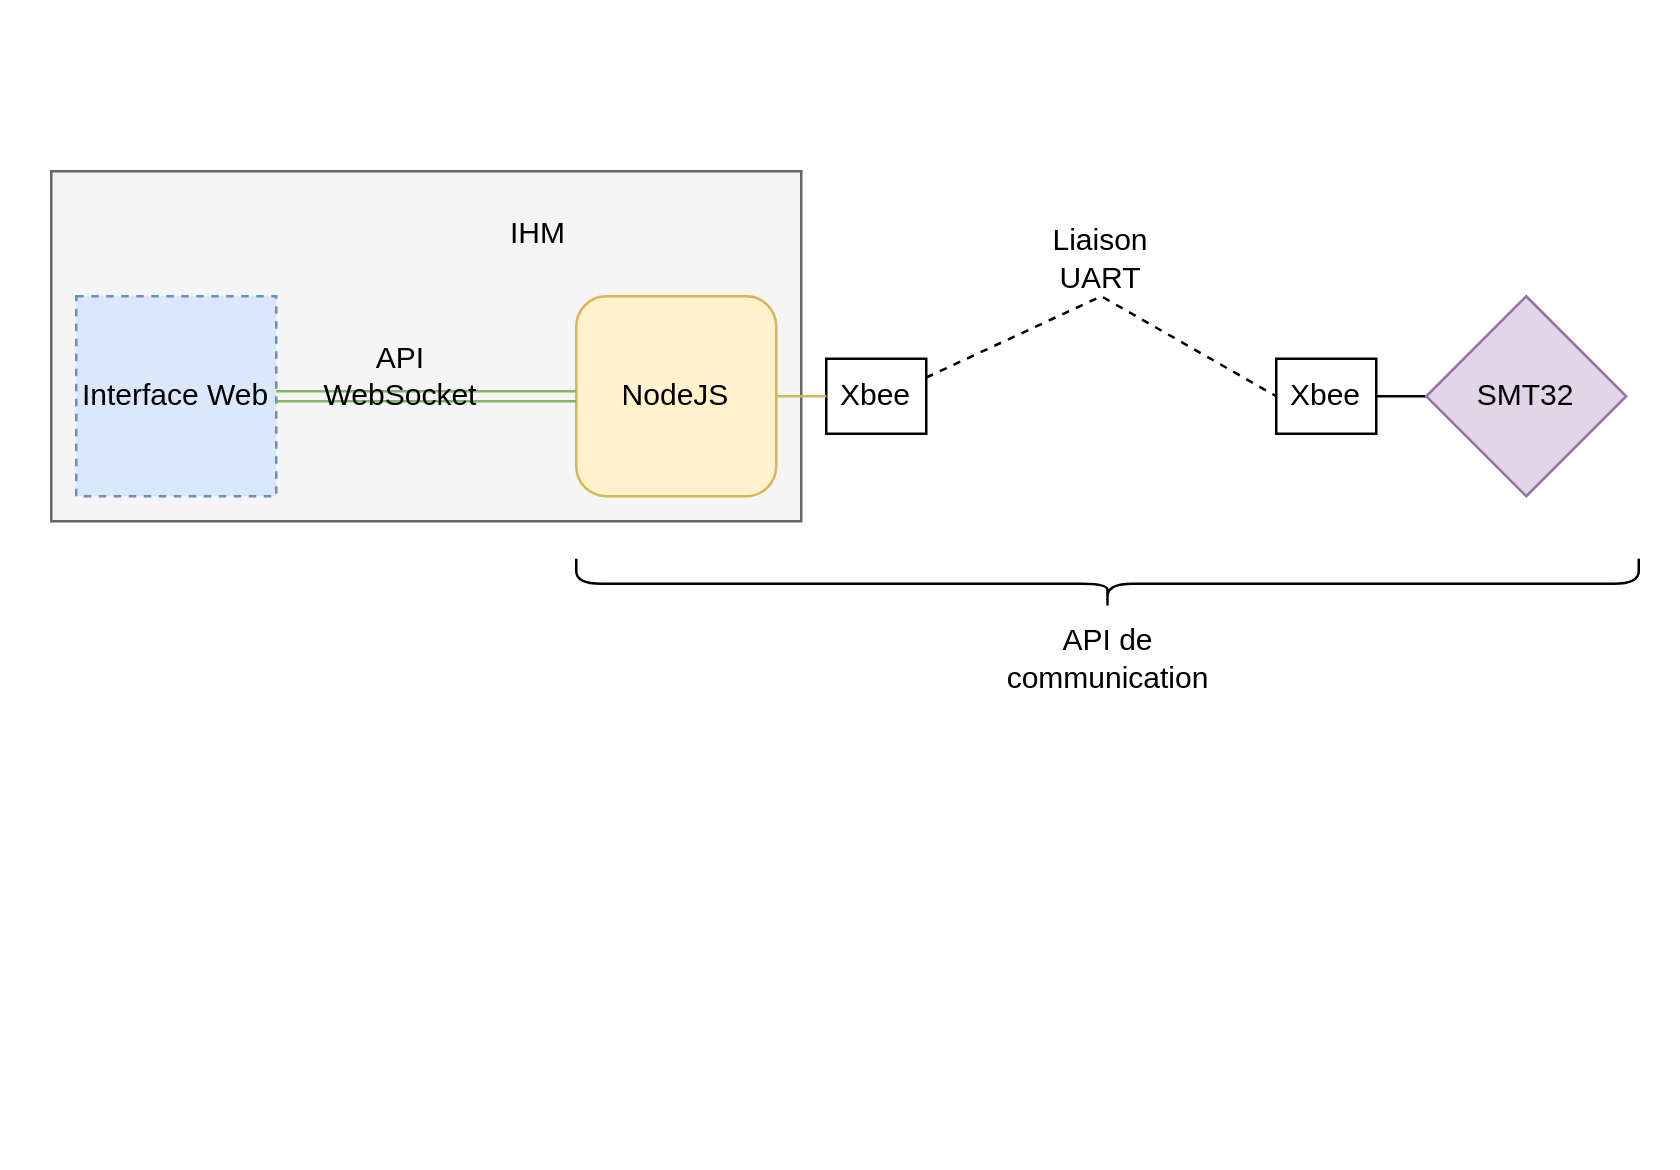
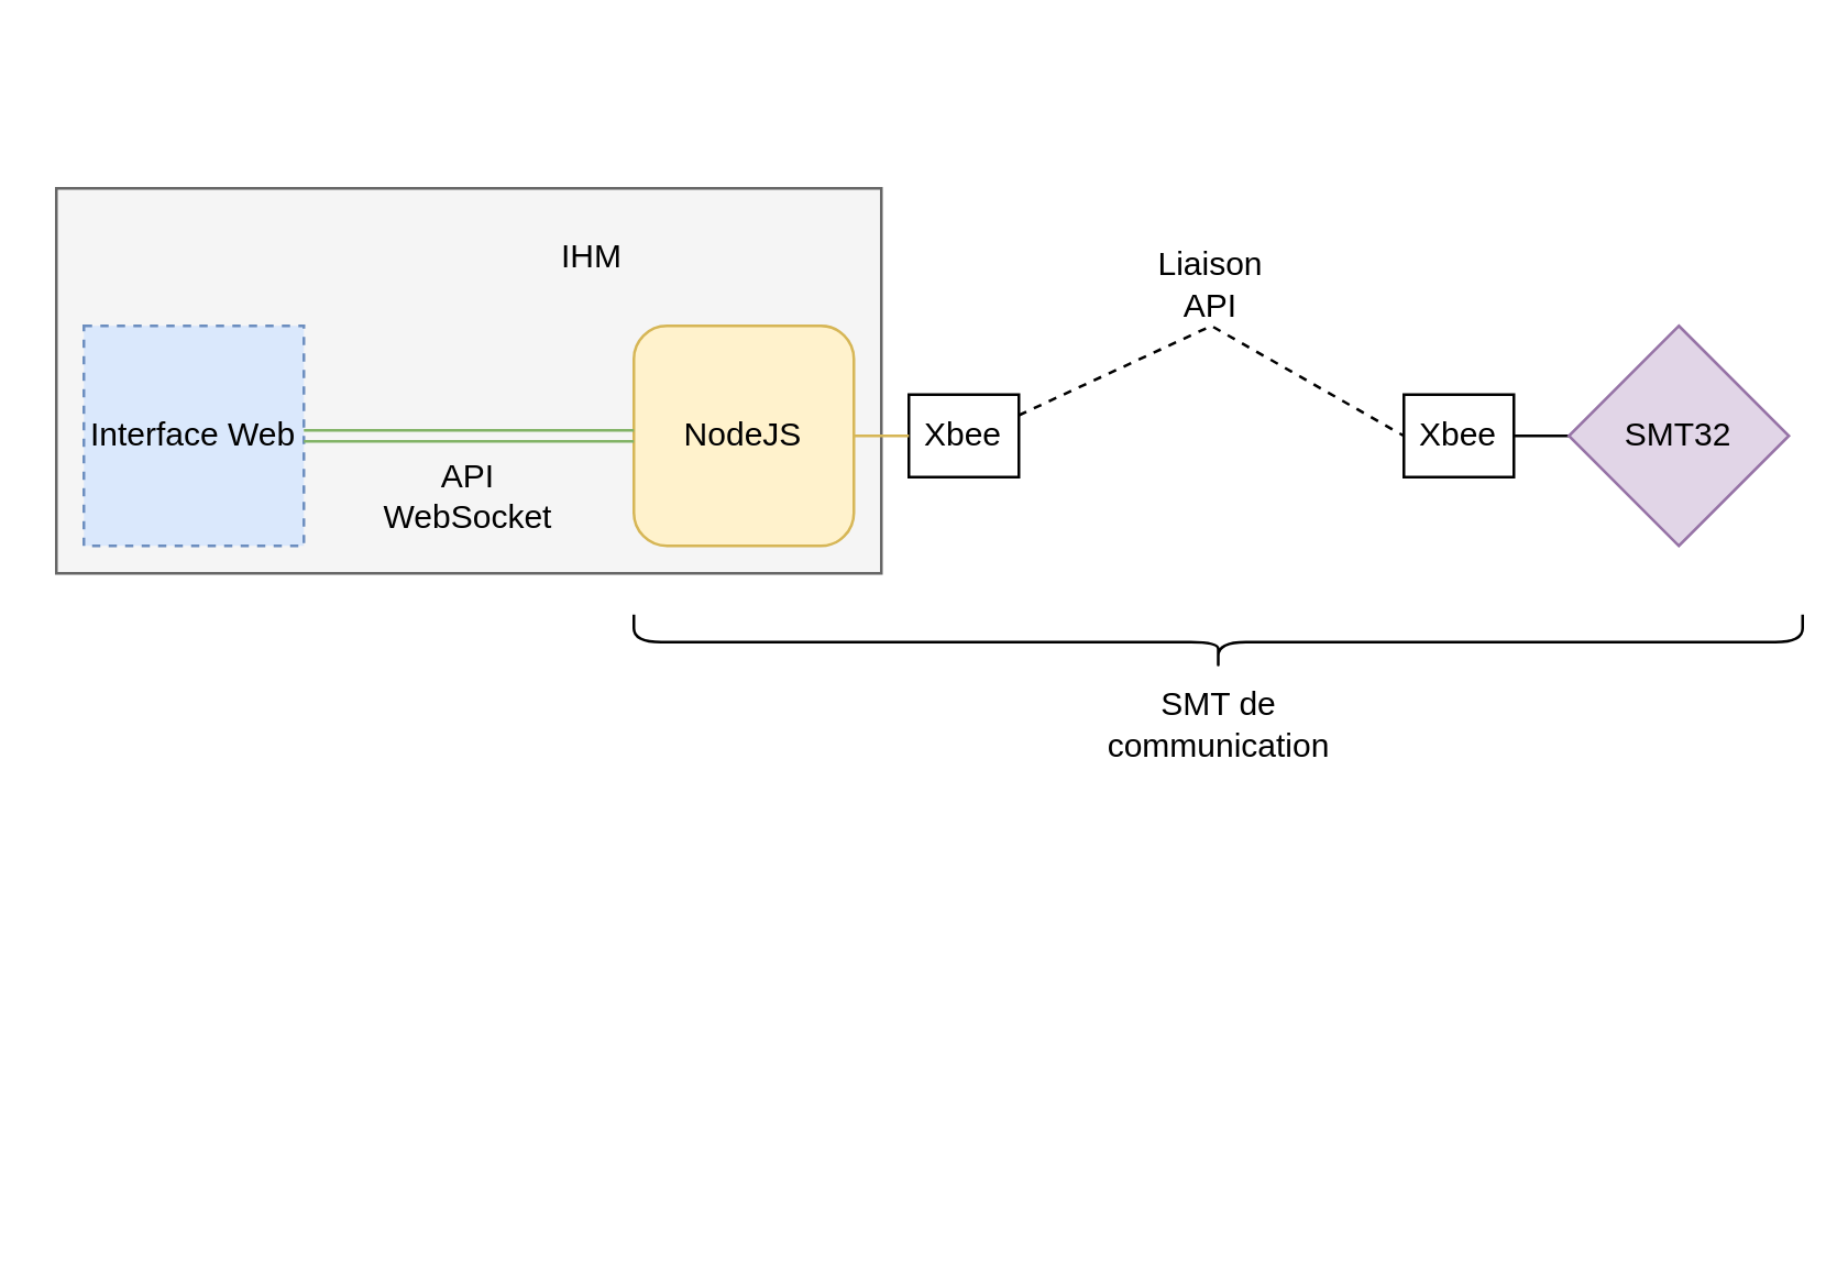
- <mxCell id="14" value="Liaison UART" style="text;html=1;strokeColor=none;fillColor=none;align=center;verticalAlign=middle;whiteSpace=wrap;rounded=0;" vertex="1" parent="1"><mxGeometry x="410" y="88" width="60" height="30" as="geometry" /></mxCell>
+ <mxCell id="14" value="Liaison API" style="text;html=1;strokeColor=none;fillColor=none;align=center;verticalAlign=middle;whiteSpace=wrap;rounded=0;" vertex="1" parent="1"><mxGeometry x="410" y="88" width="60" height="30" as="geometry" /></mxCell>
- <mxCell id="10" value="API WebSocket" style="text;html=1;strokeColor=none;fillColor=none;align=center;verticalAlign=middle;whiteSpace=wrap;rounded=0;" vertex="1" parent="1"><mxGeometry x="130" y="135" width="60" height="30" as="geometry" /></mxCell>
+ <mxCell id="10" value="API WebSocket" style="text;html=1;strokeColor=none;fillColor=none;align=center;verticalAlign=middle;whiteSpace=wrap;rounded=0;" vertex="1" parent="1"><mxGeometry x="140" y="165" width="60" height="30" as="geometry" /></mxCell>
- <mxCell id="18" value="API de communication" style="text;html=1;strokeColor=none;fillColor=none;align=center;verticalAlign=middle;whiteSpace=wrap;rounded=0;" vertex="1" parent="1"><mxGeometry x="412.5" y="248" width="60" height="30" as="geometry" /></mxCell>
+ <mxCell id="18" value="SMT de communication" style="text;html=1;strokeColor=none;fillColor=none;align=center;verticalAlign=middle;whiteSpace=wrap;rounded=0;" vertex="1" parent="1"><mxGeometry x="412.5" y="248" width="60" height="30" as="geometry" /></mxCell>
